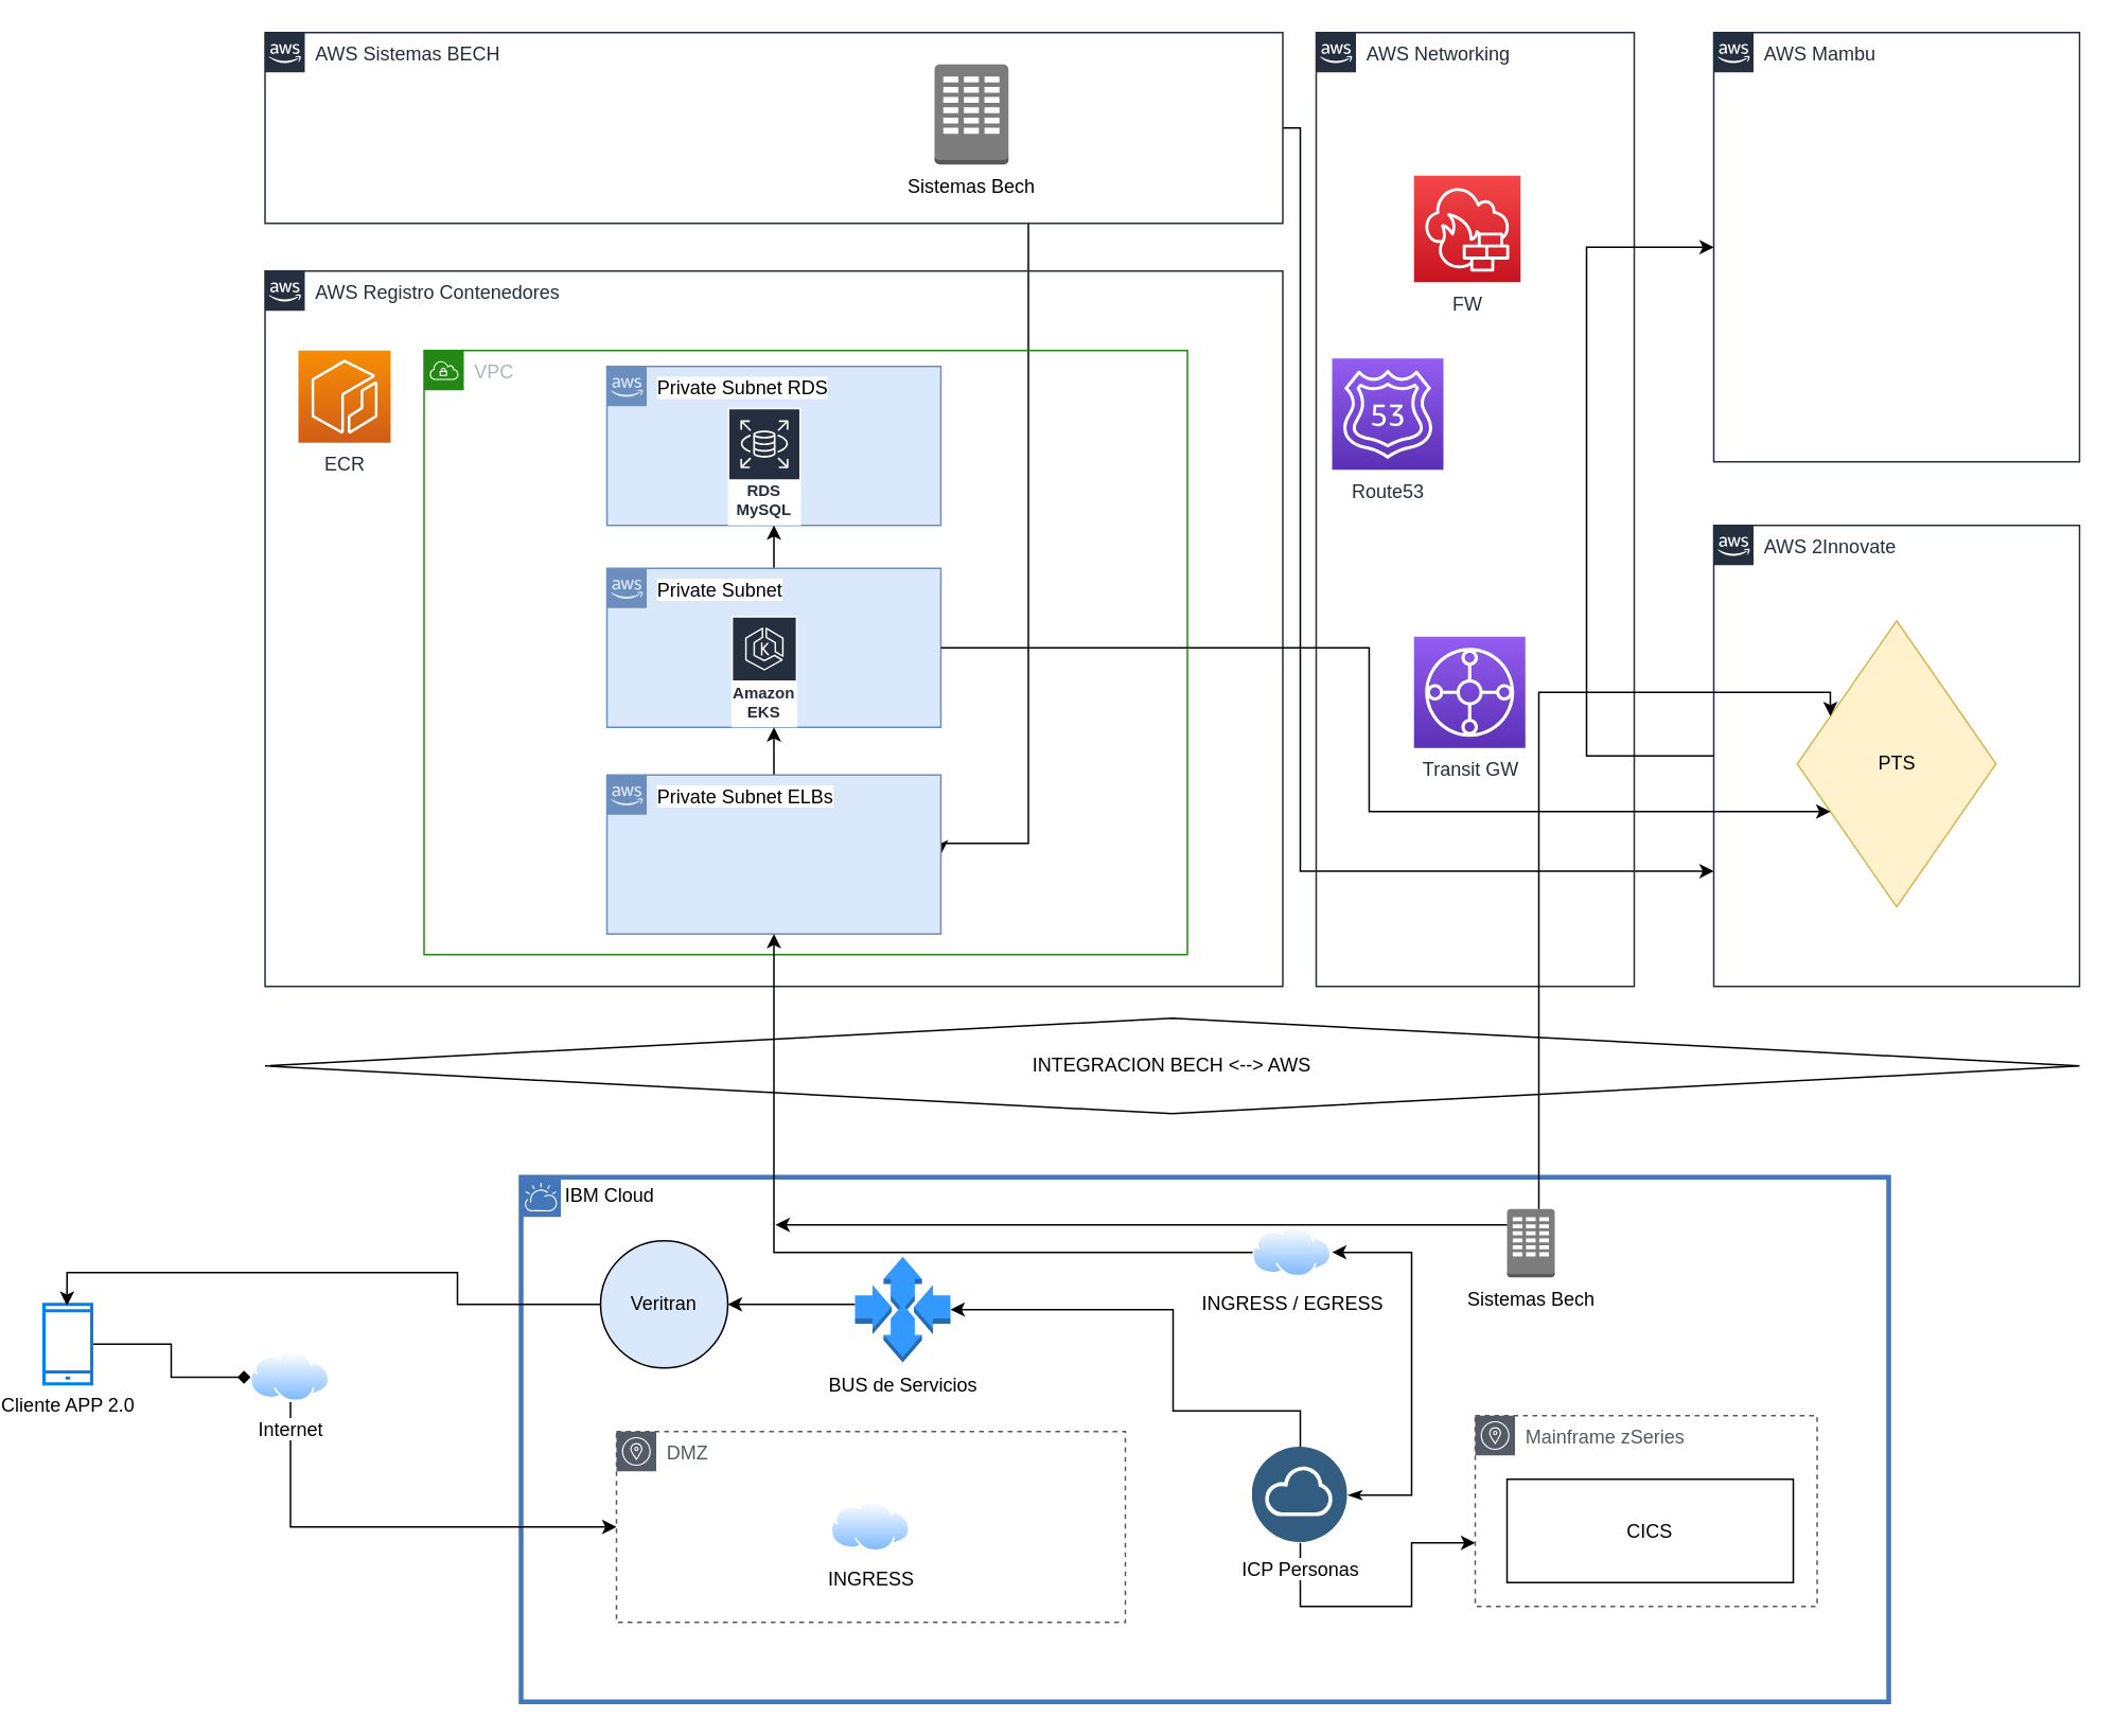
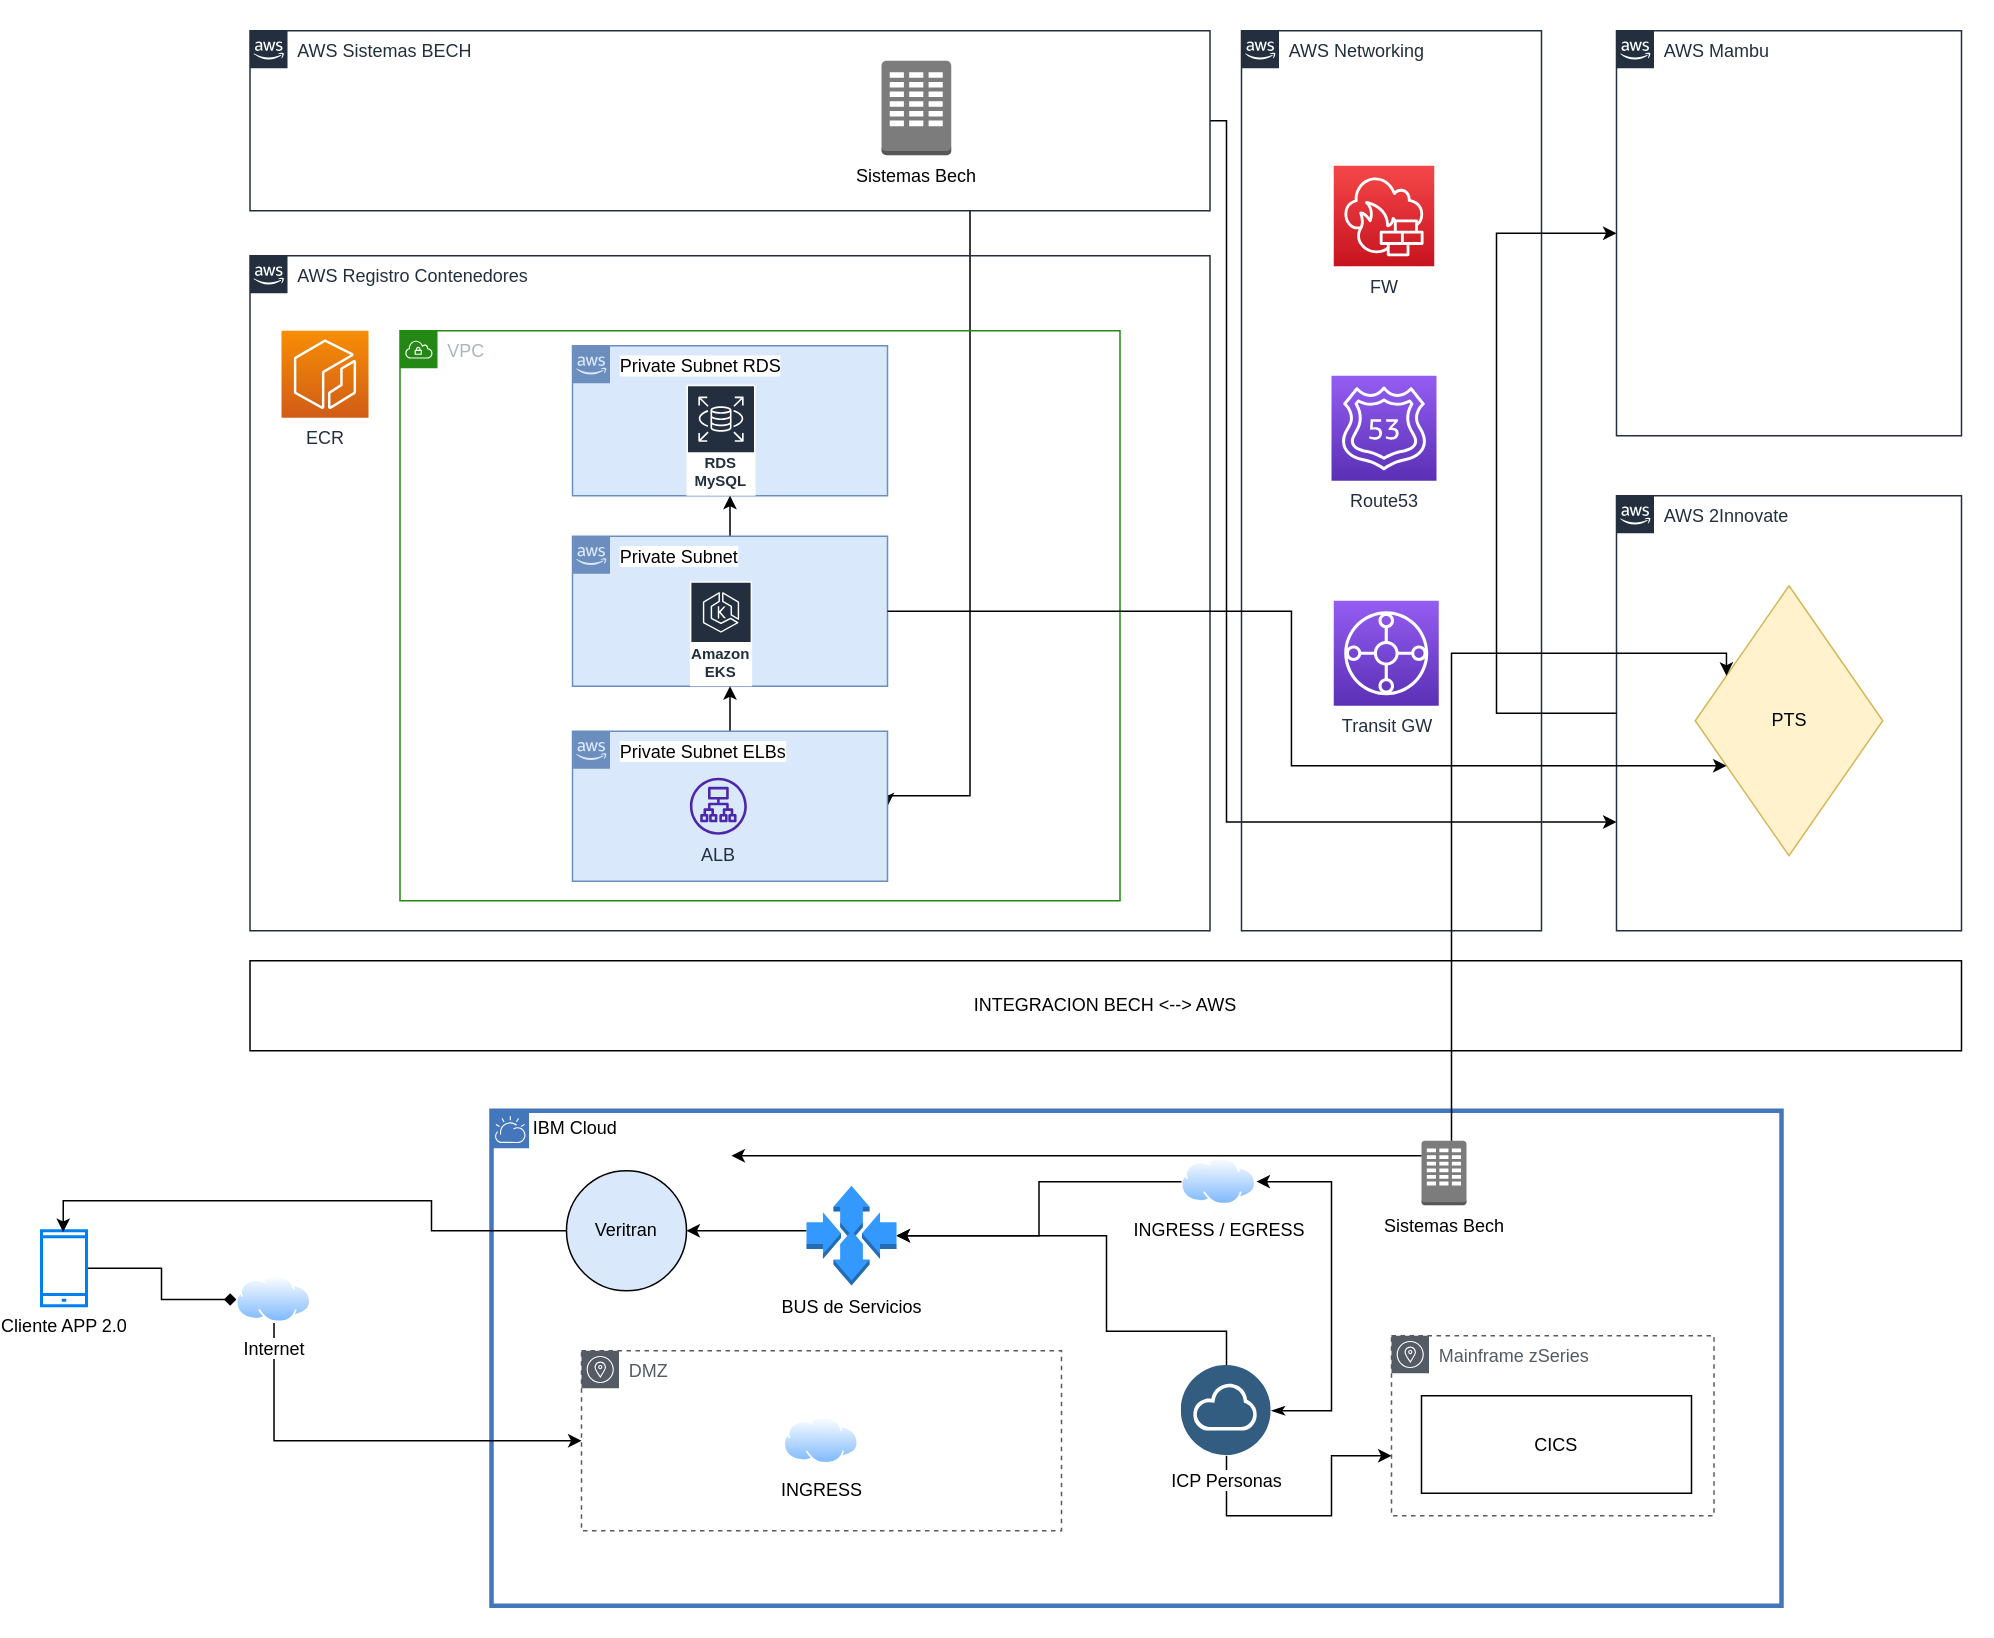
- <mxCell id="19" value="Route53" style="sketch=0;points=[[0,0,0],[0.25,0,0],[0.5,0,0],[0.75,0,0],[1,0,0],[0,1,0],[0.25,1,0],[0.5,1,0],[0.75,1,0],[1,1,0],[0,0.25,0],[0,0.5,0],[0,0.75,0],[1,0.25,0],[1,0.5,0],[1,0.75,0]];outlineConnect=0;fontColor=#232F3E;gradientColor=#945DF2;gradientDirection=north;fillColor=#5A30B5;strokeColor=#ffffff;dashed=0;verticalLabelPosition=bottom;verticalAlign=top;align=center;html=1;fontSize=12;fontStyle=0;aspect=fixed;shape=mxgraph.aws4.resourceIcon;resIcon=mxgraph.aws4.route_53;" vertex="1" parent="17"><mxGeometry x="10" y="205" width="70" height="70" as="geometry" /></mxCell>
+ <mxCell id="19" value="Route53" style="sketch=0;points=[[0,0,0],[0.25,0,0],[0.5,0,0],[0.75,0,0],[1,0,0],[0,1,0],[0.25,1,0],[0.5,1,0],[0.75,1,0],[1,1,0],[0,0.25,0],[0,0.5,0],[0,0.75,0],[1,0.25,0],[1,0.5,0],[1,0.75,0]];outlineConnect=0;fontColor=#232F3E;gradientColor=#945DF2;gradientDirection=north;fillColor=#5A30B5;strokeColor=#ffffff;dashed=0;verticalLabelPosition=bottom;verticalAlign=top;align=center;html=1;fontSize=12;fontStyle=0;aspect=fixed;shape=mxgraph.aws4.resourceIcon;resIcon=mxgraph.aws4.route_53;" vertex="1" parent="17"><mxGeometry x="60" y="230" width="70" height="70" as="geometry" /></mxCell>
+ <mxCell id="15" value="ALB" style="sketch=0;outlineConnect=0;fontColor=#232F3E;gradientColor=none;fillColor=#4D27AA;strokeColor=none;dashed=0;verticalLabelPosition=bottom;verticalAlign=top;align=center;html=1;fontSize=12;fontStyle=0;aspect=fixed;pointerEvents=1;shape=mxgraph.aws4.application_load_balancer;" vertex="1" parent="14"><mxGeometry x="78.25" y="31" width="38" height="38" as="geometry" /></mxCell>
- <mxCell id="24" value="INTEGRACION BECH &amp;lt;--&amp;gt; AWS" style="rhombus;whiteSpace=wrap;html=1;" vertex="1" parent="1"><mxGeometry x="159" y="640" width="1141" height="60" as="geometry" /></mxCell>
+ <mxCell id="24" value="INTEGRACION BECH &amp;lt;--&amp;gt; AWS" style="rounded=0;whiteSpace=wrap;html=1;" vertex="1" parent="1"><mxGeometry x="159" y="640" width="1141" height="60" as="geometry" /></mxCell>
- <mxCell id="46" style="edgeStyle=orthogonalEdgeStyle;rounded=0;orthogonalLoop=1;jettySize=auto;html=1;entryX=0.5;entryY=1;entryDx=0;entryDy=0;fontColor=#000000;startArrow=none;startFill=0;" edge="1" parent="1" source="42" target="14"><mxGeometry relative="1" as="geometry" /></mxCell>
+ <mxCell id="46" style="edgeStyle=orthogonalEdgeStyle;rounded=0;orthogonalLoop=1;jettySize=auto;html=1;fontColor=#000000;startArrow=none;startFill=0;" edge="1" parent="1" source="42" target="38"><mxGeometry relative="1" as="geometry" /></mxCell>
